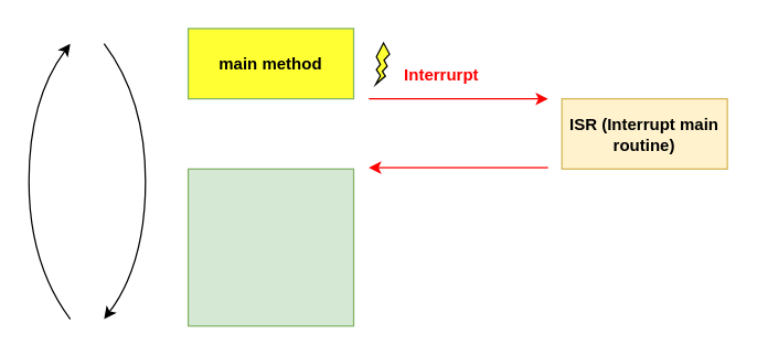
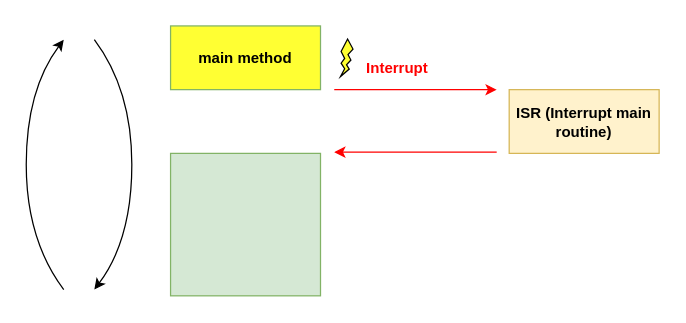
- <mxCell id="10" value="&lt;b&gt;&lt;font color=&quot;#ff0000&quot;&gt;Interrurpt&lt;/font&gt;&lt;/b&gt;" style="text;html=1;resizable=0;points=[];autosize=1;align=left;verticalAlign=top;spacingTop=-4;" vertex="1" parent="1"><mxGeometry x="291" y="44" width="70" height="10" as="geometry" /></mxCell>
+ <mxCell id="10" value="&lt;b&gt;&lt;font color=&quot;#ff0000&quot;&gt;Interrupt&lt;/font&gt;&lt;/b&gt;" style="text;html=1;resizable=0;points=[];autosize=1;align=left;verticalAlign=top;spacingTop=-4;" vertex="1" parent="1"><mxGeometry x="291" y="44" width="70" height="10" as="geometry" /></mxCell>
